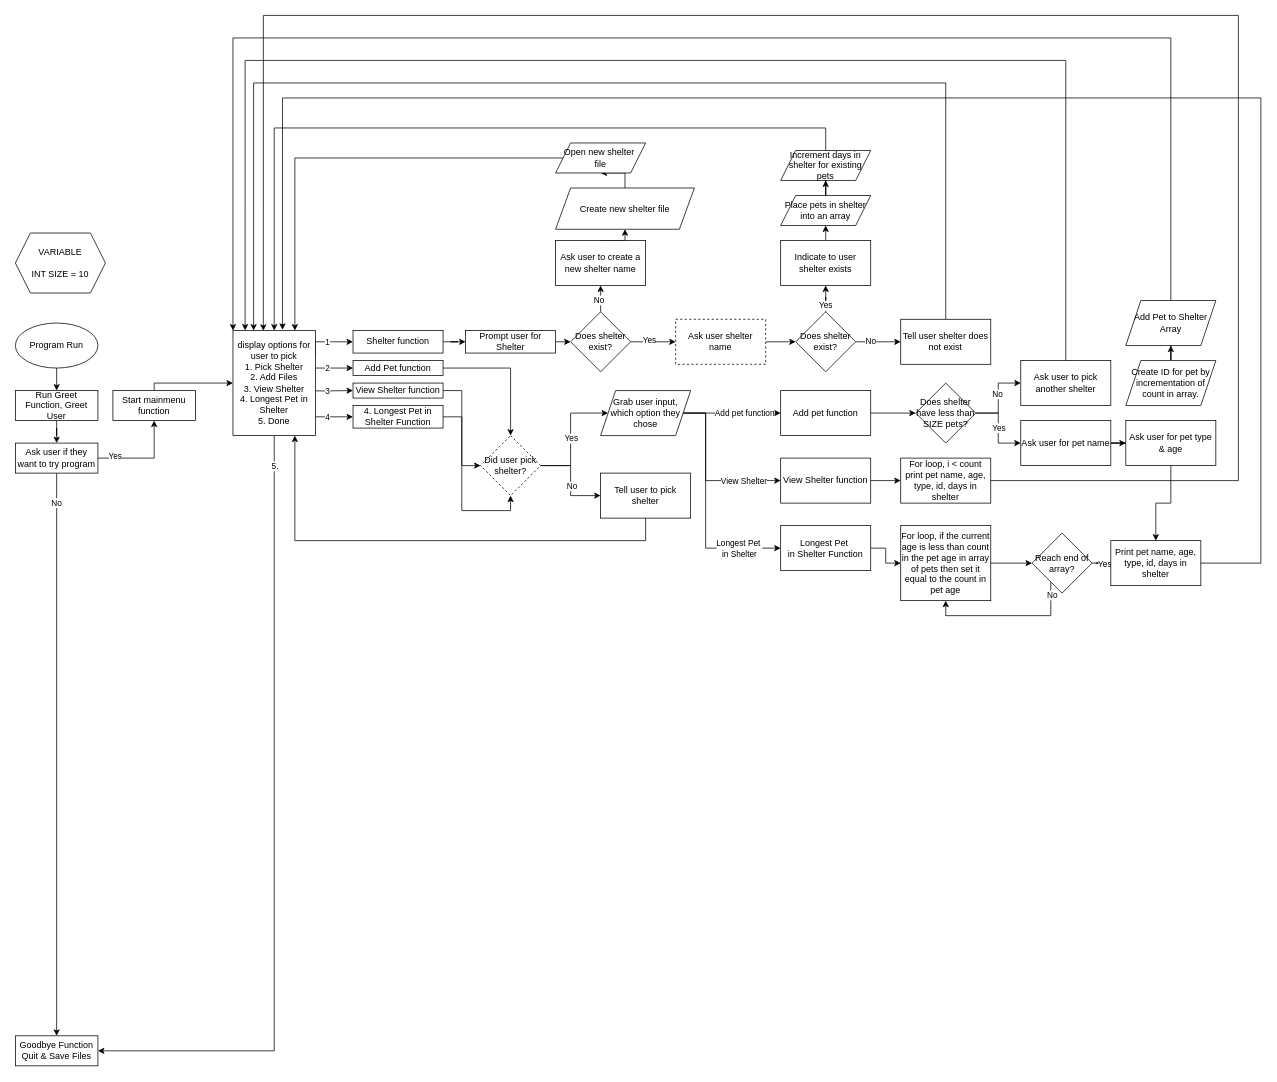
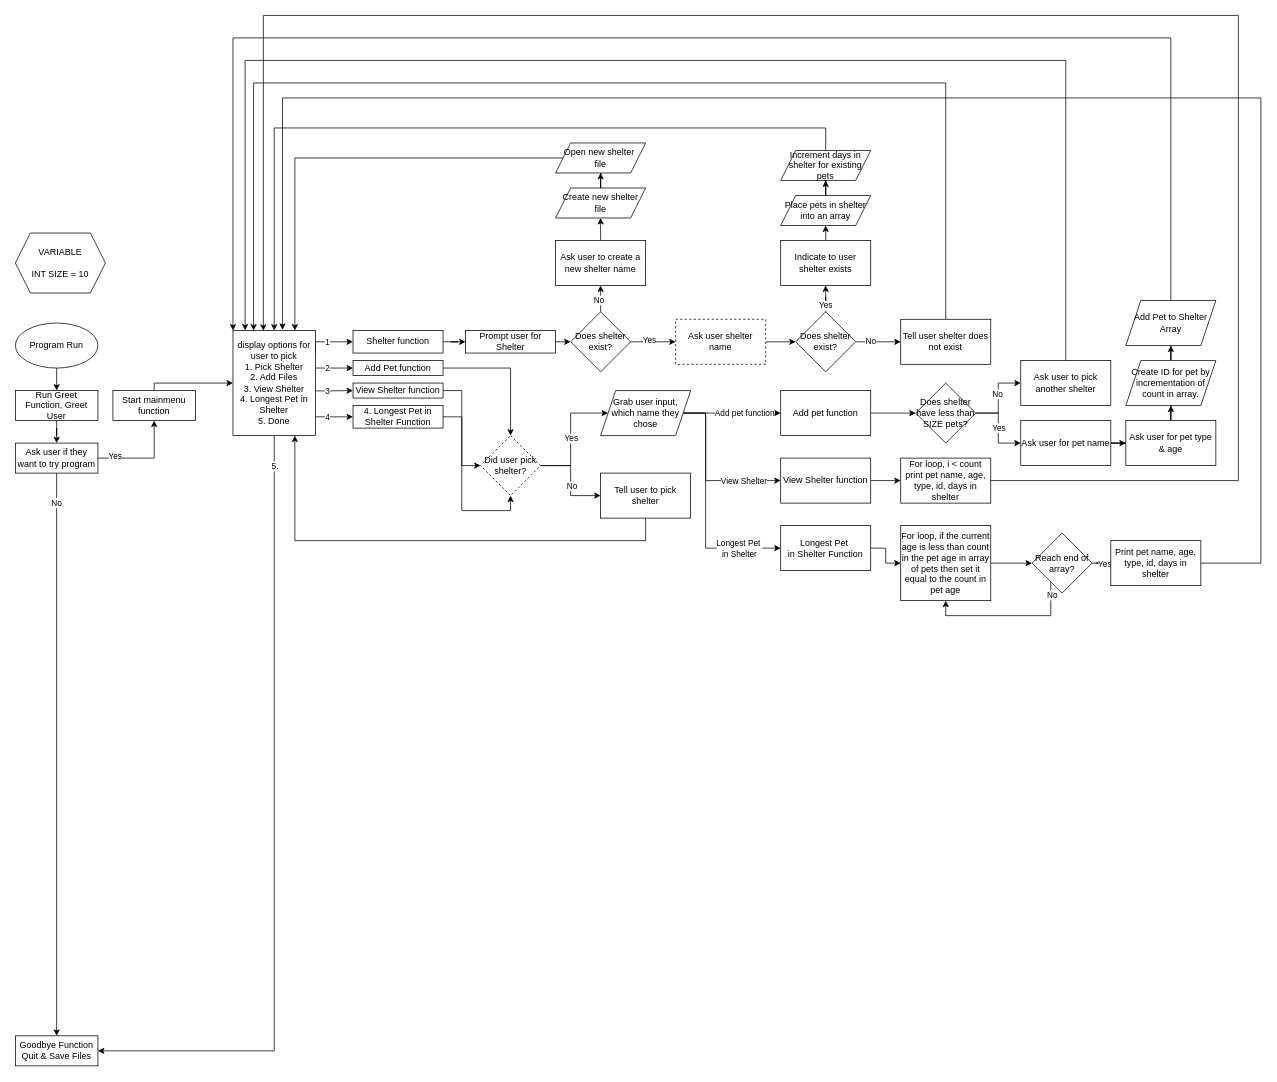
- <mxCell id="58" value="Create new shelter file" style="shape=parallelogram;perimeter=parallelogramPerimeter;whiteSpace=wrap;html=1;fixedSize=1;" vertex="1" parent="1"><mxGeometry x="740" y="250" width="185" height="55" as="geometry" /></mxCell>
+ <mxCell id="58" value="Create new shelter file" style="shape=parallelogram;perimeter=parallelogramPerimeter;whiteSpace=wrap;html=1;fixedSize=1;" vertex="1" parent="1"><mxGeometry x="740" y="250" width="120" height="40" as="geometry" /></mxCell>
- <mxCell id="74" value="Grab user input, which option they chose" style="shape=parallelogram;perimeter=parallelogramPerimeter;whiteSpace=wrap;html=1;fixedSize=1;" vertex="1" parent="1"><mxGeometry x="800" y="520" width="120" height="60" as="geometry" /></mxCell>
+ <mxCell id="74" value="Grab user input, which name they chose" style="shape=parallelogram;perimeter=parallelogramPerimeter;whiteSpace=wrap;html=1;fixedSize=1;" vertex="1" parent="1"><mxGeometry x="800" y="520" width="120" height="60" as="geometry" /></mxCell>
- <mxCell id="91" style="edgeStyle=orthogonalEdgeStyle;rounded=0;orthogonalLoop=1;jettySize=auto;html=1;" edge="1" parent="1" source="92" target="106"><mxGeometry relative="1" as="geometry" /></mxCell>
+ <mxCell id="91" style="edgeStyle=orthogonalEdgeStyle;rounded=0;orthogonalLoop=1;jettySize=auto;html=1;entryX=0.5;entryY=1;entryDx=0;entryDy=0;" edge="1" parent="1" source="92" target="94"><mxGeometry relative="1" as="geometry" /></mxCell>
